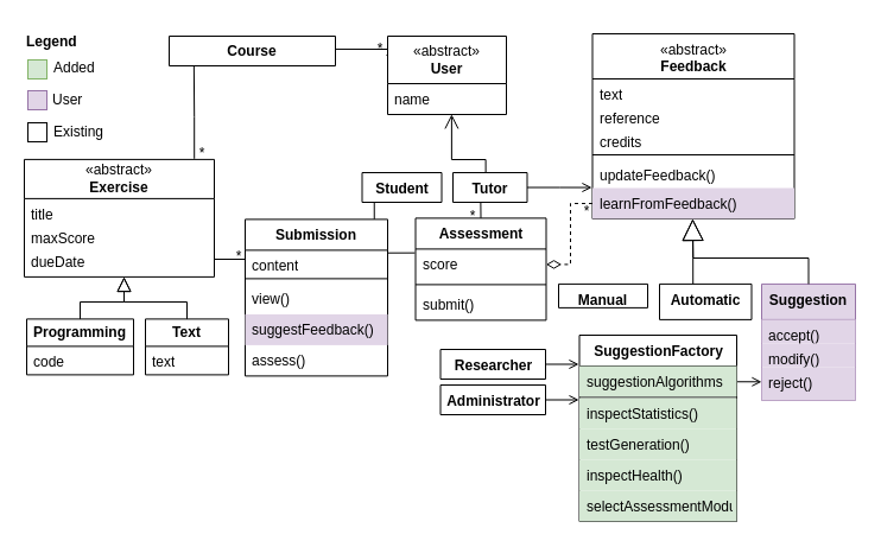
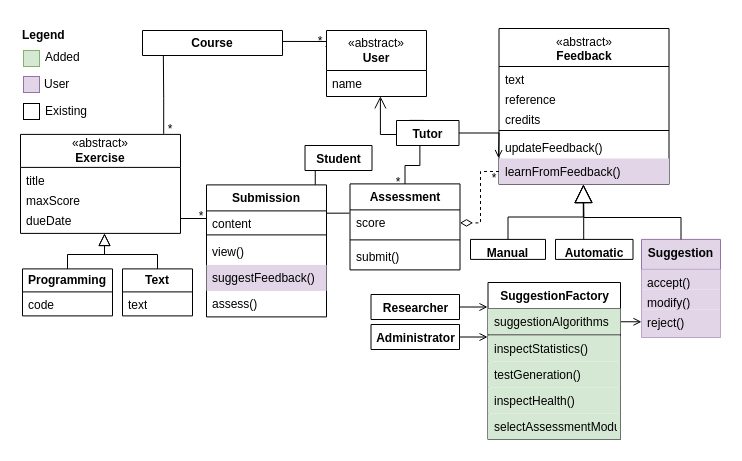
- <mxCell id="20" value="Tutor" style="swimlane;fontStyle=1;align=center;verticalAlign=top;childLayout=stackLayout;horizontal=1;startSize=34;horizontalStack=0;resizeParent=1;resizeParentMax=0;resizeLast=0;collapsible=1;marginBottom=0;whiteSpace=wrap;html=1;" parent="1" vertex="1"><mxGeometry x="381" y="145" width="62.5" height="25" as="geometry" /></mxCell>
+ <mxCell id="20" value="Tutor" style="swimlane;fontStyle=1;align=center;verticalAlign=top;childLayout=stackLayout;horizontal=1;startSize=34;horizontalStack=0;resizeParent=1;resizeParentMax=0;resizeLast=0;collapsible=1;marginBottom=0;whiteSpace=wrap;html=1;" parent="1" vertex="1"><mxGeometry x="396" y="120" width="62.5" height="25" as="geometry" /></mxCell>
+ <mxCell id="38" style="edgeStyle=orthogonalEdgeStyle;rounded=0;orthogonalLoop=1;jettySize=auto;html=1;exitX=0.5;exitY=0;exitDx=0;exitDy=0;entryX=0.496;entryY=1.006;entryDx=0;entryDy=0;entryPerimeter=0;endSize=16;endArrow=block;endFill=0;" edge="1" parent="1" source="39" target="30"><mxGeometry relative="1" as="geometry" /></mxCell>
- <mxCell id="37" value="Automatic" style="swimlane;fontStyle=1;align=center;verticalAlign=top;childLayout=stackLayout;horizontal=1;startSize=30;horizontalStack=0;resizeParent=1;resizeParentMax=0;resizeLast=0;collapsible=1;marginBottom=0;whiteSpace=wrap;html=1;" parent="1" vertex="1"><mxGeometry x="555" y="238.9" width="77.5" height="30" as="geometry" /></mxCell>
+ <mxCell id="37" value="Automatic" style="swimlane;fontStyle=1;align=center;verticalAlign=top;childLayout=stackLayout;horizontal=1;startSize=30;horizontalStack=0;resizeParent=1;resizeParentMax=0;resizeLast=0;collapsible=1;marginBottom=0;whiteSpace=wrap;html=1;" parent="1" vertex="1"><mxGeometry x="555" y="238.9" width="77.5" height="20" as="geometry" /></mxCell>
